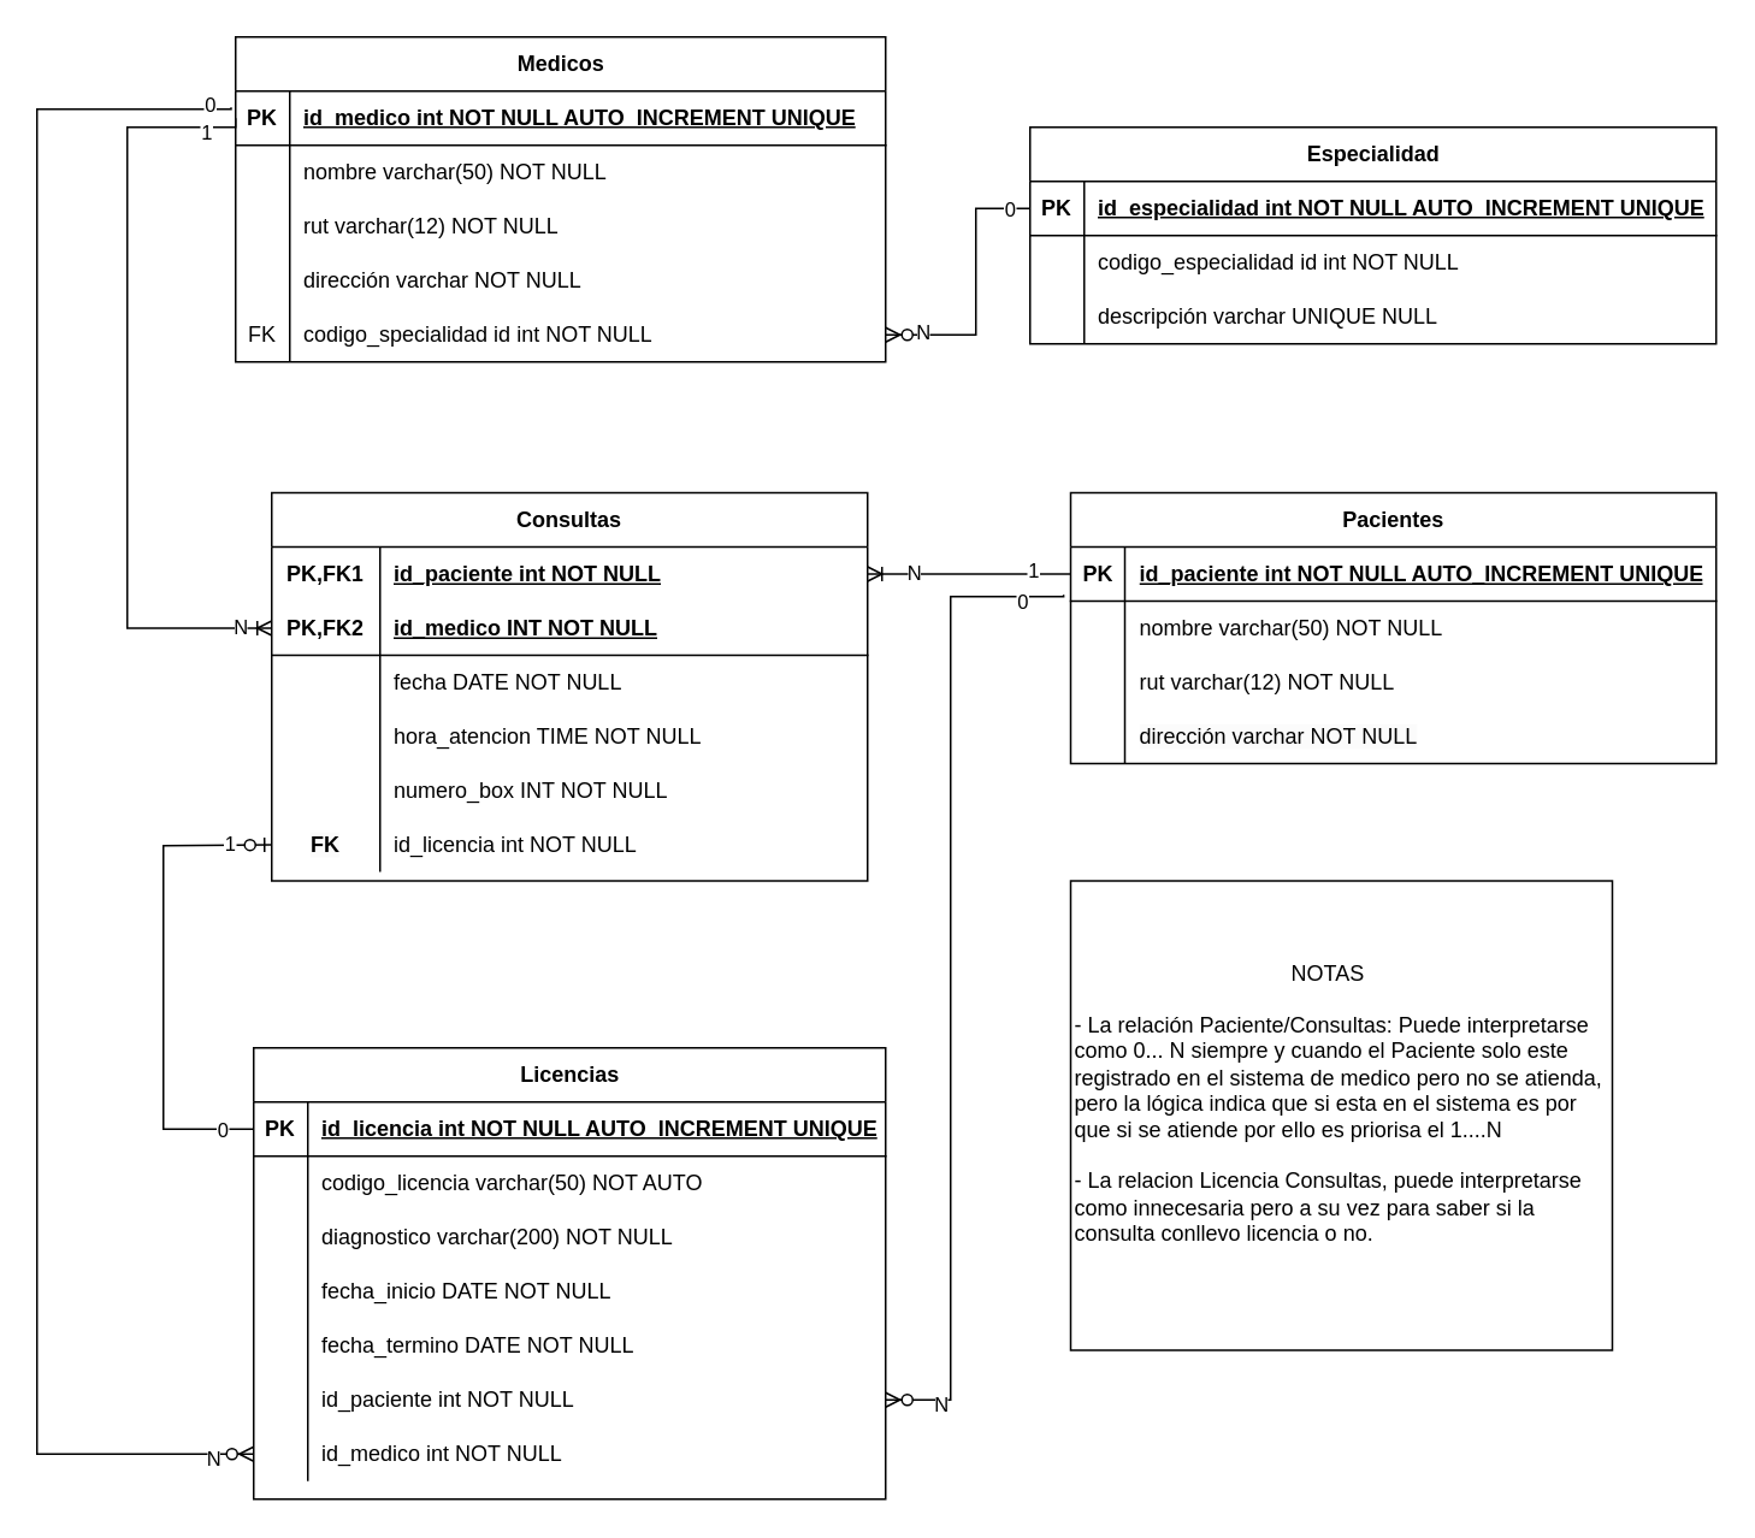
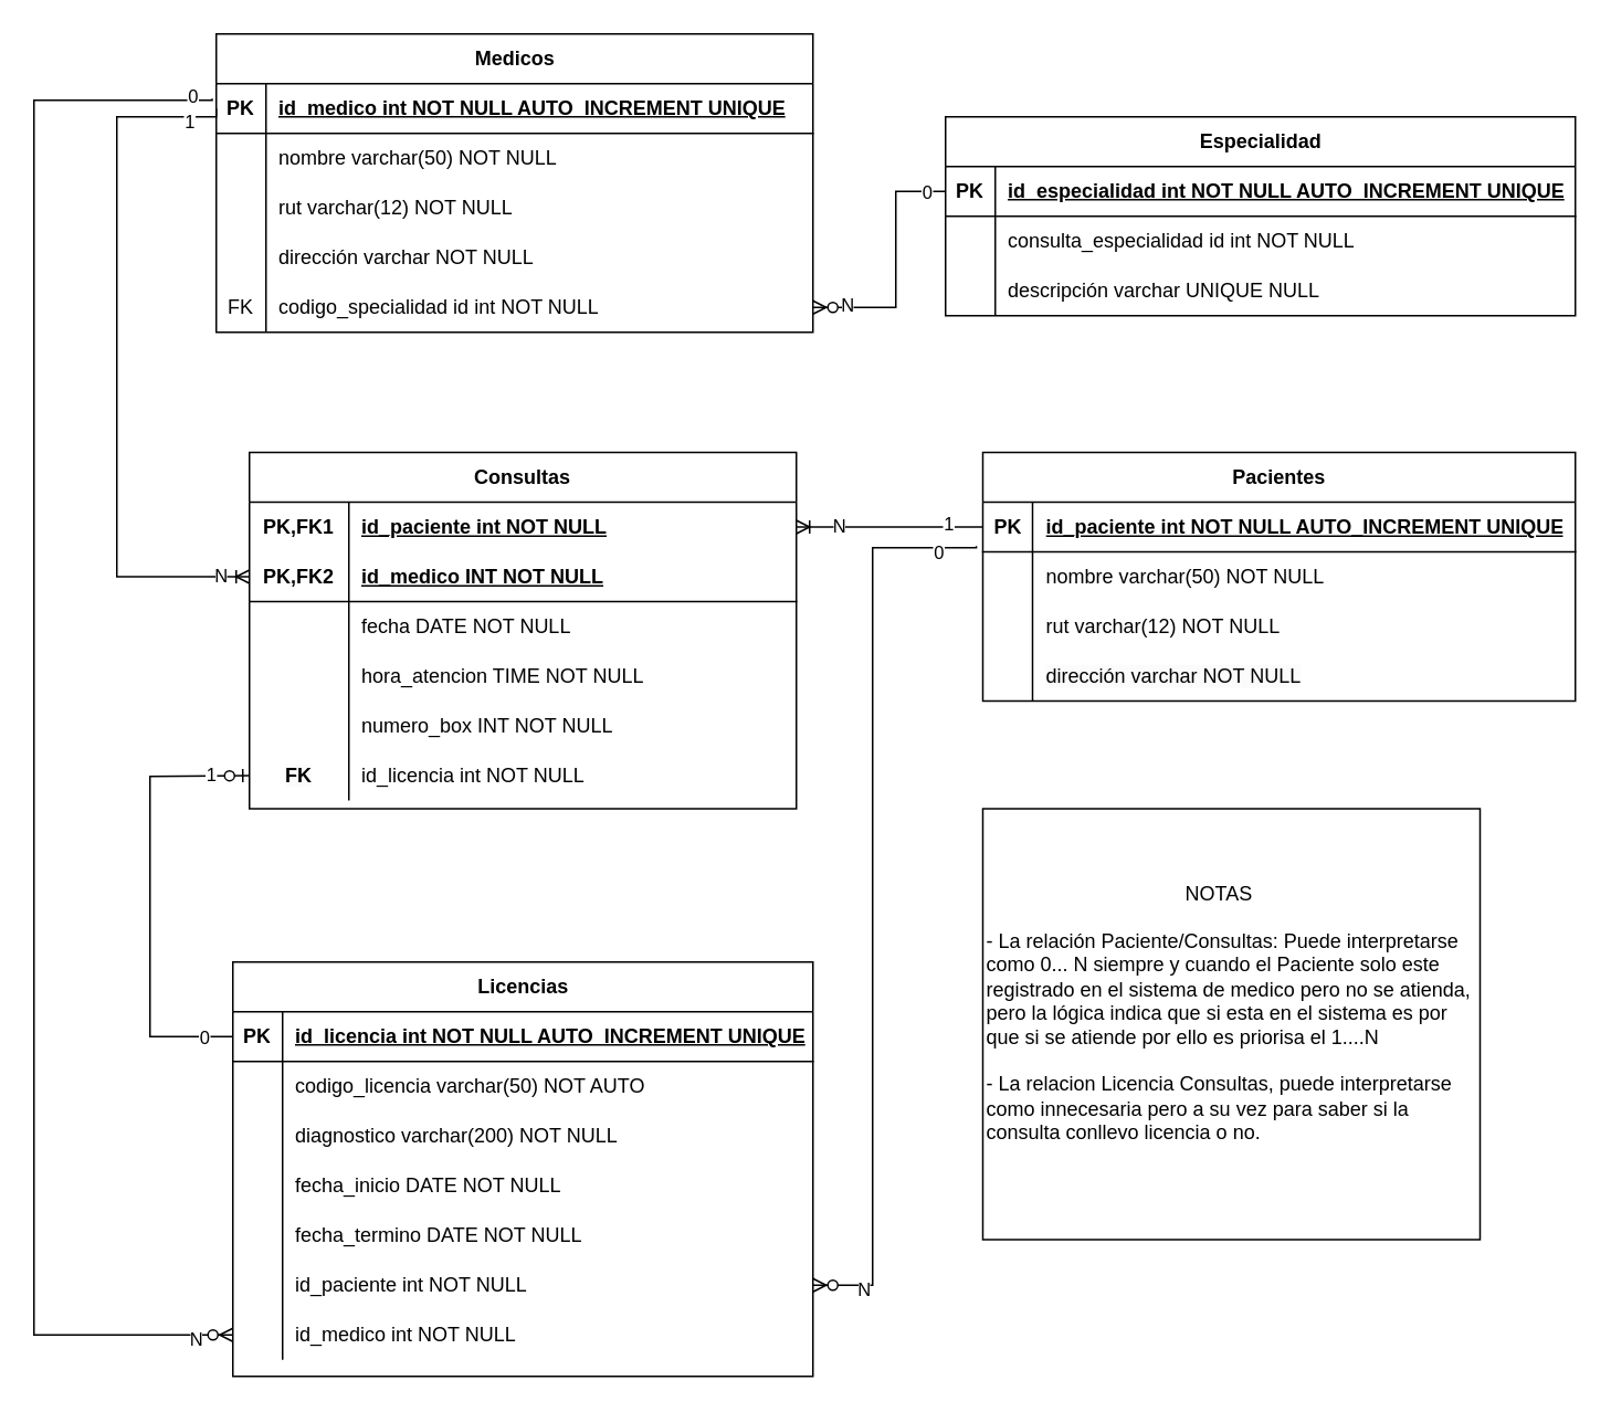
- <mxCell id="37" value="codigo_especialidad&amp;nbsp;id&amp;nbsp;int NOT NULL" style="shape=partialRectangle;connectable=0;fillColor=none;top=0;left=0;bottom=0;right=0;align=left;spacingLeft=6;overflow=hidden;whiteSpace=wrap;html=1;" parent="35" vertex="1"><mxGeometry x="30" width="350" height="30" as="geometry"><mxRectangle width="350" height="30" as="alternateBounds" /></mxGeometry></mxCell>
+ <mxCell id="37" value="consulta_especialidad&amp;nbsp;id&amp;nbsp;int NOT NULL" style="shape=partialRectangle;connectable=0;fillColor=none;top=0;left=0;bottom=0;right=0;align=left;spacingLeft=6;overflow=hidden;whiteSpace=wrap;html=1;" parent="35" vertex="1"><mxGeometry x="30" width="350" height="30" as="geometry"><mxRectangle width="350" height="30" as="alternateBounds" /></mxGeometry></mxCell>
